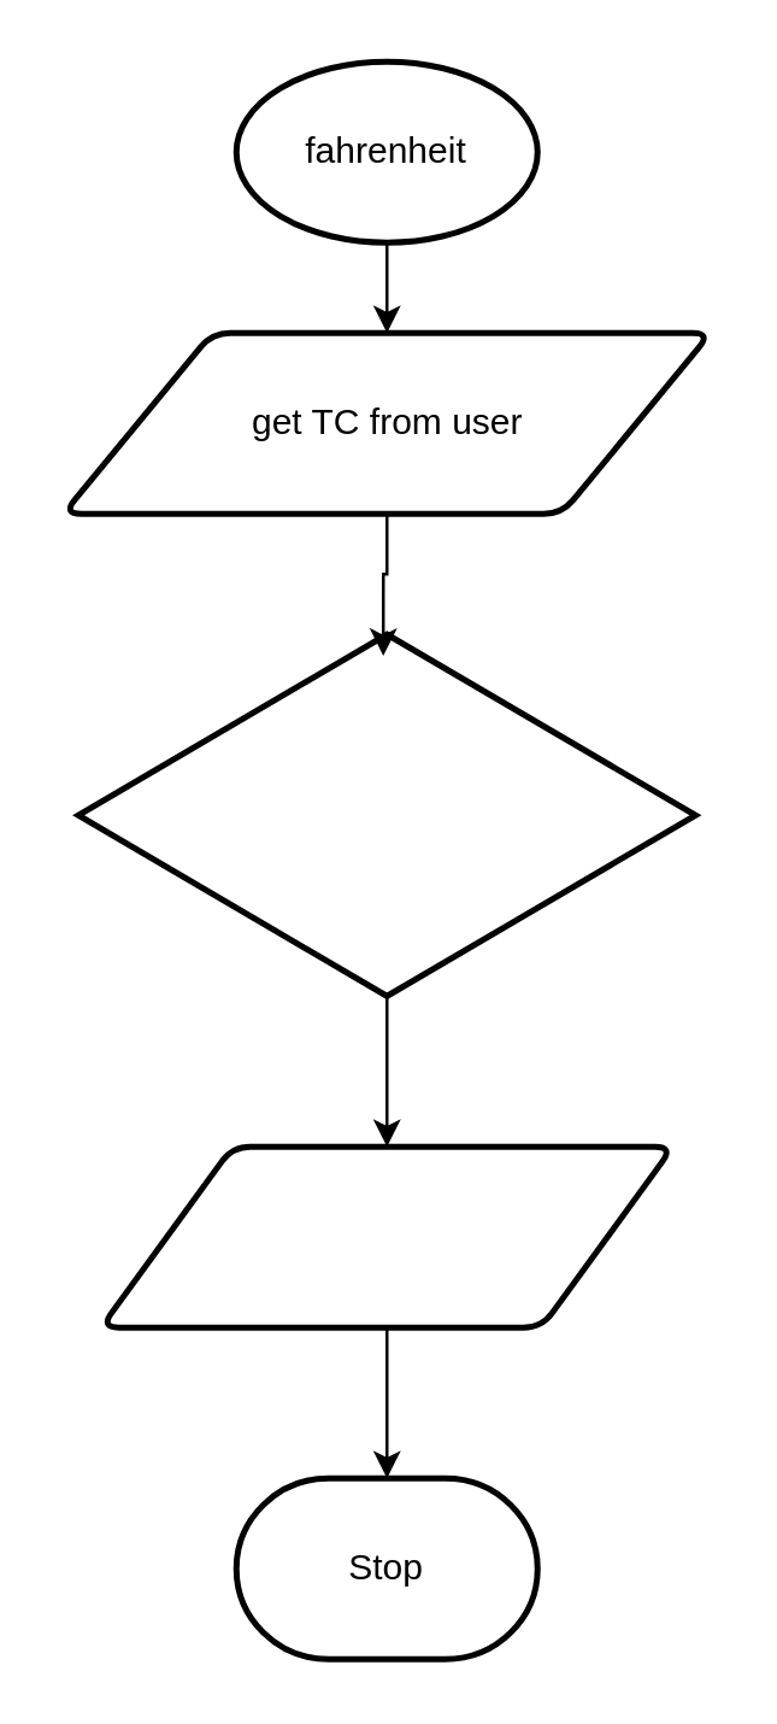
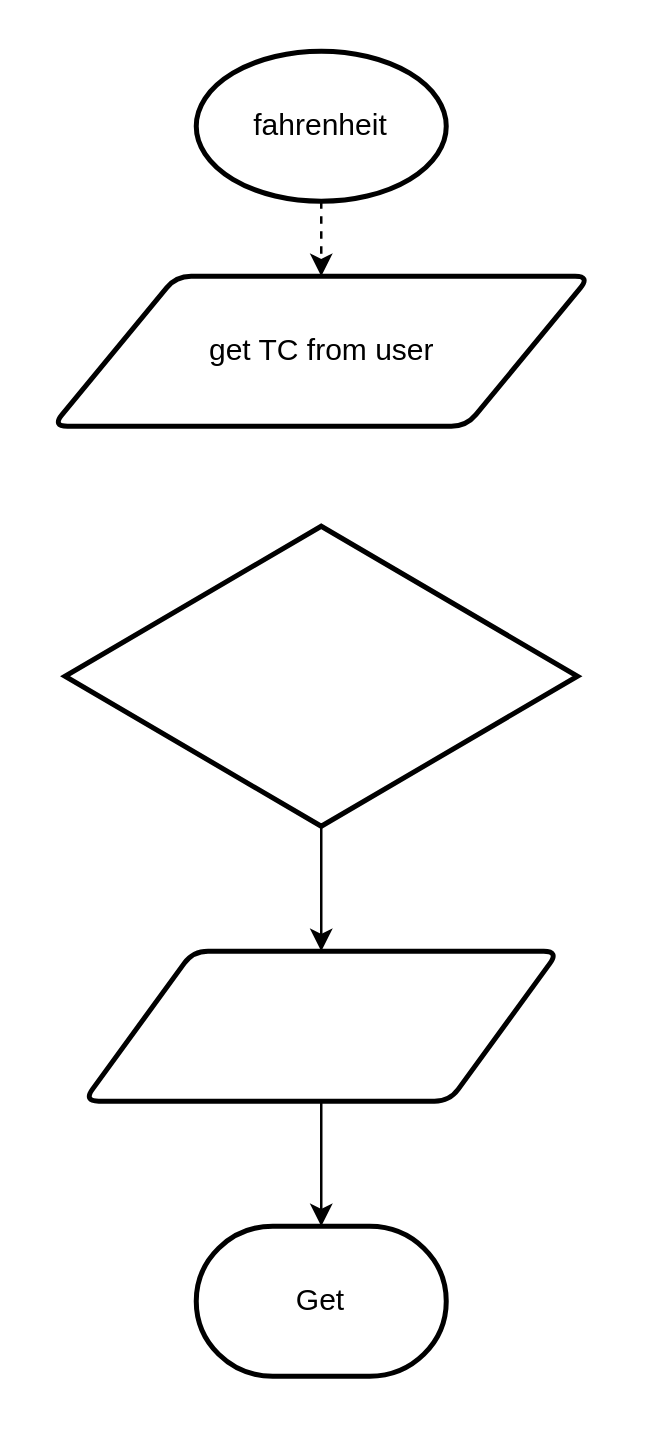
- <mxCell id="2" style="edgeStyle=none;html=1;" parent="1" source="3" target="10" edge="1"><mxGeometry relative="1" as="geometry" /></mxCell>
+ <mxCell id="2" style="edgeStyle=none;html=1;dashed=1;" parent="1" source="3" target="10" edge="1"><mxGeometry relative="1" as="geometry" /></mxCell>
- <mxCell id="9" style="edgeStyle=orthogonalEdgeStyle;html=1;entryX=0.494;entryY=0.059;entryDx=0;entryDy=0;entryPerimeter=0;rounded=0;" parent="1" source="10" target="5" edge="1"><mxGeometry relative="1" as="geometry" /></mxCell>
- <mxCell id="8" value="Stop" style="strokeWidth=2;html=1;shape=mxgraph.flowchart.terminator;whiteSpace=wrap;" parent="1" vertex="1"><mxGeometry x="78" y="490" width="100" height="60" as="geometry" /></mxCell>
+ <mxCell id="8" value="Get" style="strokeWidth=2;html=1;shape=mxgraph.flowchart.terminator;whiteSpace=wrap;" parent="1" vertex="1"><mxGeometry x="78" y="490" width="100" height="60" as="geometry" /></mxCell>
